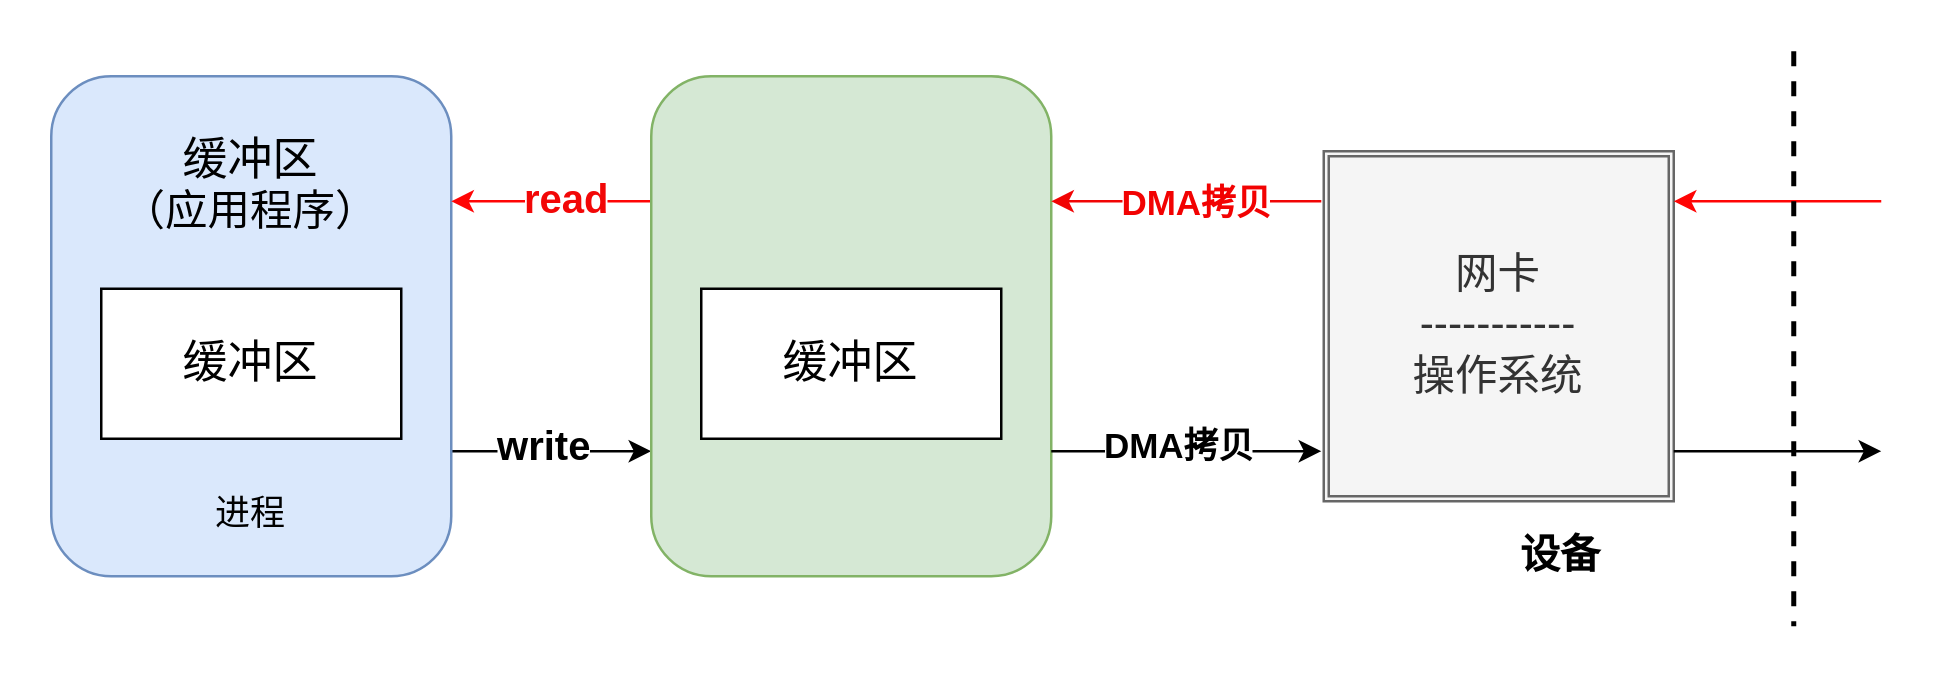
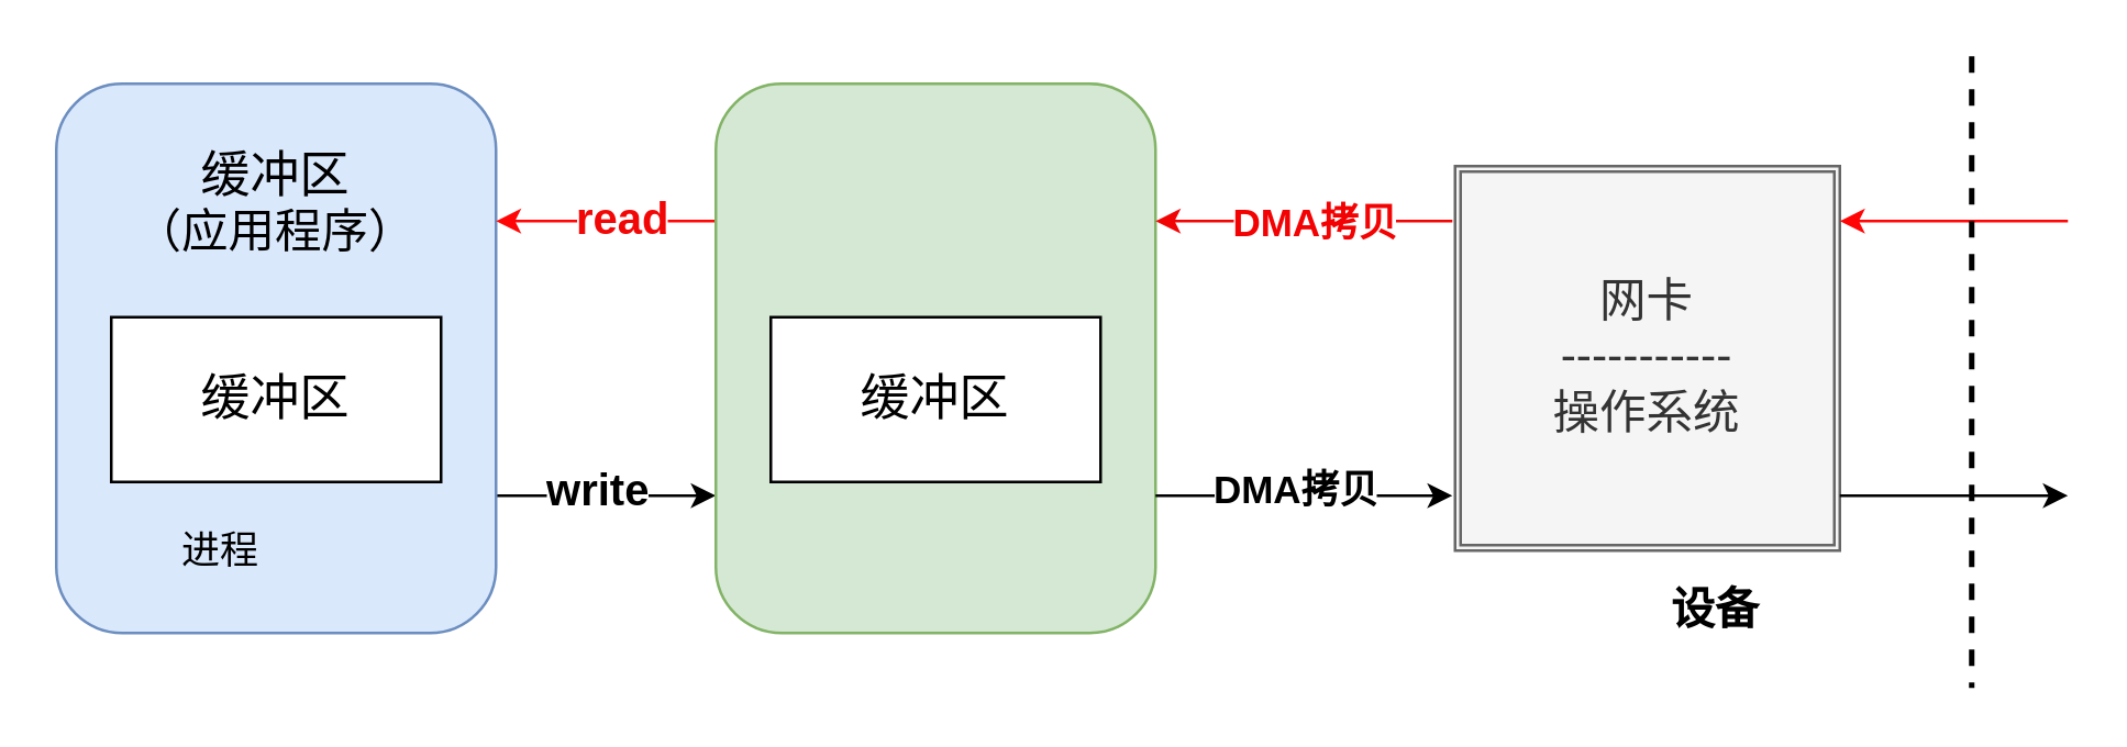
- <mxCell id="7" value="&lt;font style=&quot;font-size: 14px;&quot;&gt;进程&lt;/font&gt;" style="text;strokeColor=none;align=center;fillColor=none;html=1;verticalAlign=middle;whiteSpace=wrap;rounded=0;" vertex="1" parent="1"><mxGeometry x="70" y="190" width="60" height="30" as="geometry" /></mxCell>
+ <mxCell id="7" value="&lt;font style=&quot;font-size: 14px;&quot;&gt;进程&lt;/font&gt;" style="text;strokeColor=none;align=center;fillColor=none;html=1;verticalAlign=middle;whiteSpace=wrap;rounded=0;" vertex="1" parent="1"><mxGeometry x="50" y="185" width="60" height="30" as="geometry" /></mxCell>
